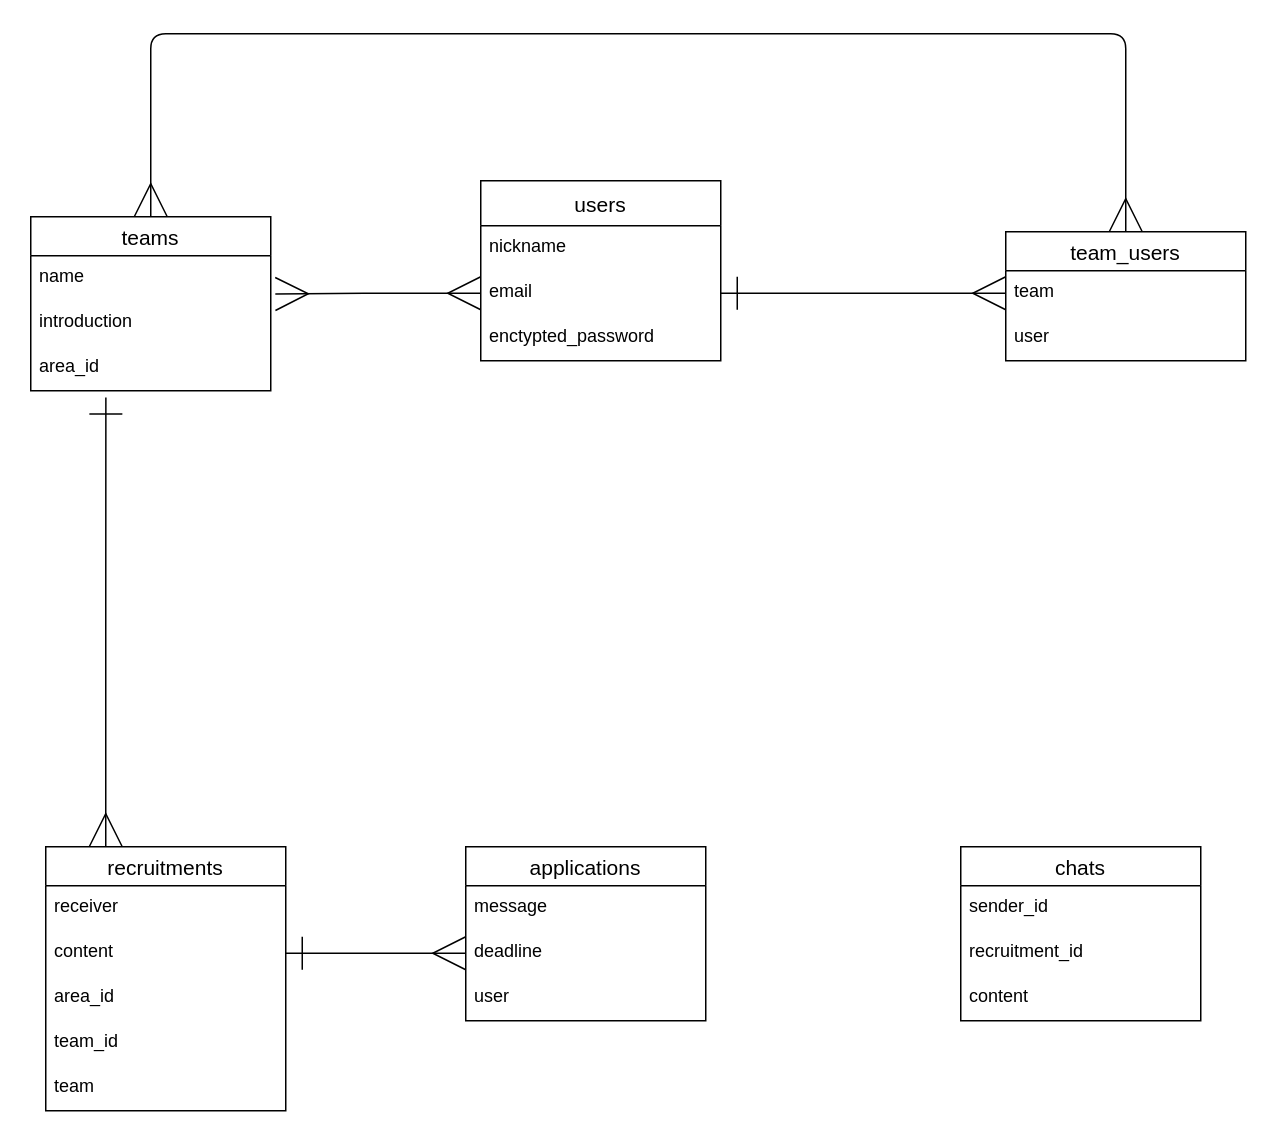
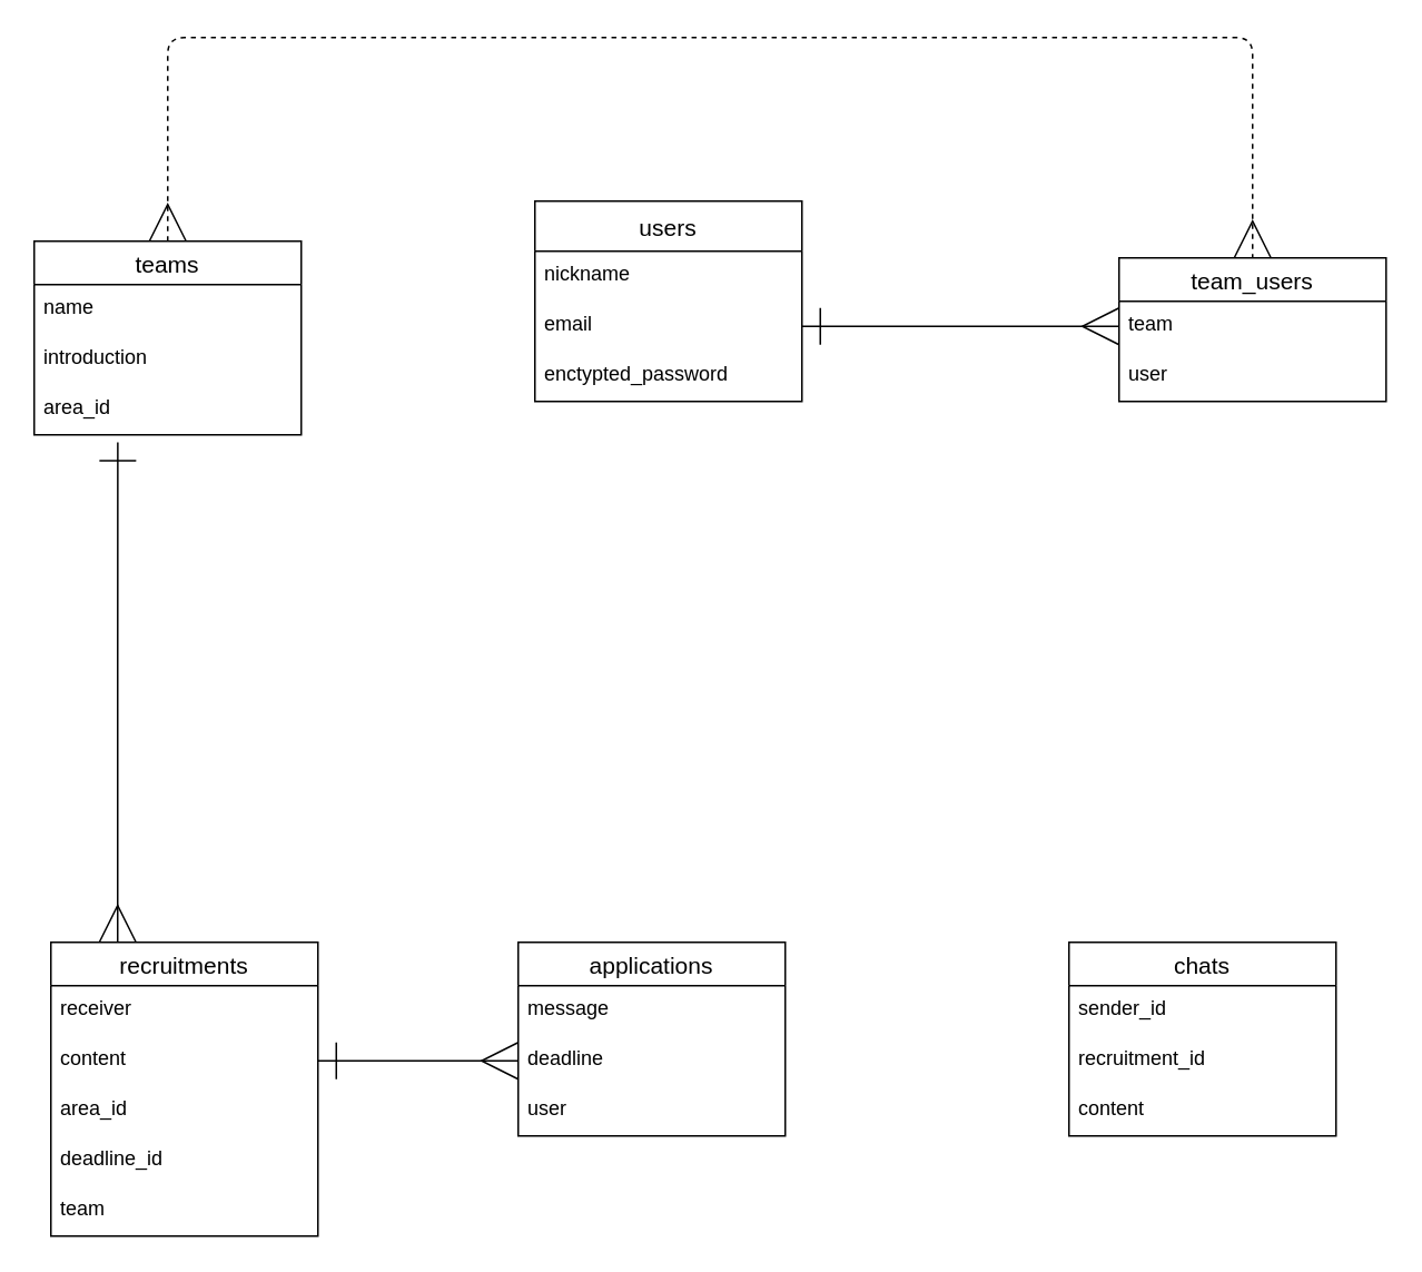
- <mxCell id="24" style="edgeStyle=elbowEdgeStyle;jumpSize=25;elbow=vertical;html=1;exitX=0.5;exitY=0;exitDx=0;exitDy=0;startArrow=ERmany;startFill=0;endArrow=ERmany;endFill=0;startSize=20;endSize=20;sourcePerimeterSpacing=0;targetPerimeterSpacing=0;entryX=0.5;entryY=0;entryDx=0;entryDy=0;" edge="1" parent="1" source="25" target="29"><mxGeometry relative="1" as="geometry"><mxPoint x="580" y="-78" as="targetPoint" /><Array as="points"><mxPoint x="424" y="20" /></Array></mxGeometry></mxCell>
+ <mxCell id="24" style="edgeStyle=elbowEdgeStyle;jumpSize=25;elbow=vertical;html=1;exitX=0.5;exitY=0;exitDx=0;exitDy=0;startArrow=ERmany;startFill=0;endArrow=ERmany;endFill=0;startSize=20;endSize=20;sourcePerimeterSpacing=0;targetPerimeterSpacing=0;entryX=0.5;entryY=0;entryDx=0;entryDy=0;dashed=1;" edge="1" parent="1" source="25" target="29"><mxGeometry relative="1" as="geometry"><mxPoint x="580" y="-78" as="targetPoint" /><Array as="points"><mxPoint x="424" y="20" /></Array></mxGeometry></mxCell>
- <mxCell id="21" style="edgeStyle=elbowEdgeStyle;jumpSize=25;html=1;exitX=0;exitY=0.5;exitDx=0;exitDy=0;startArrow=ERmany;startFill=0;endArrow=ERmany;endFill=0;startSize=20;endSize=20;sourcePerimeterSpacing=0;targetPerimeterSpacing=0;entryX=1.019;entryY=-0.15;entryDx=0;entryDy=0;entryPerimeter=0;" edge="1" parent="1" source="4" target="27"><mxGeometry relative="1" as="geometry"><mxPoint x="220" y="192" as="targetPoint" /></mxGeometry></mxCell>
- <mxCell id="11" value="team_id&#10;&#10;&#10;" style="text;strokeColor=none;fillColor=none;spacingLeft=4;spacingRight=4;overflow=hidden;rotatable=0;points=[[0,0.5],[1,0.5]];portConstraint=eastwest;fontSize=12;" vertex="1" parent="7"><mxGeometry y="116" width="160" height="30" as="geometry" /></mxCell>
+ <mxCell id="11" value="deadline_id&#10;&#10;&#10;" style="text;strokeColor=none;fillColor=none;spacingLeft=4;spacingRight=4;overflow=hidden;rotatable=0;points=[[0,0.5],[1,0.5]];portConstraint=eastwest;fontSize=12;" vertex="1" parent="7"><mxGeometry y="116" width="160" height="30" as="geometry" /></mxCell>
